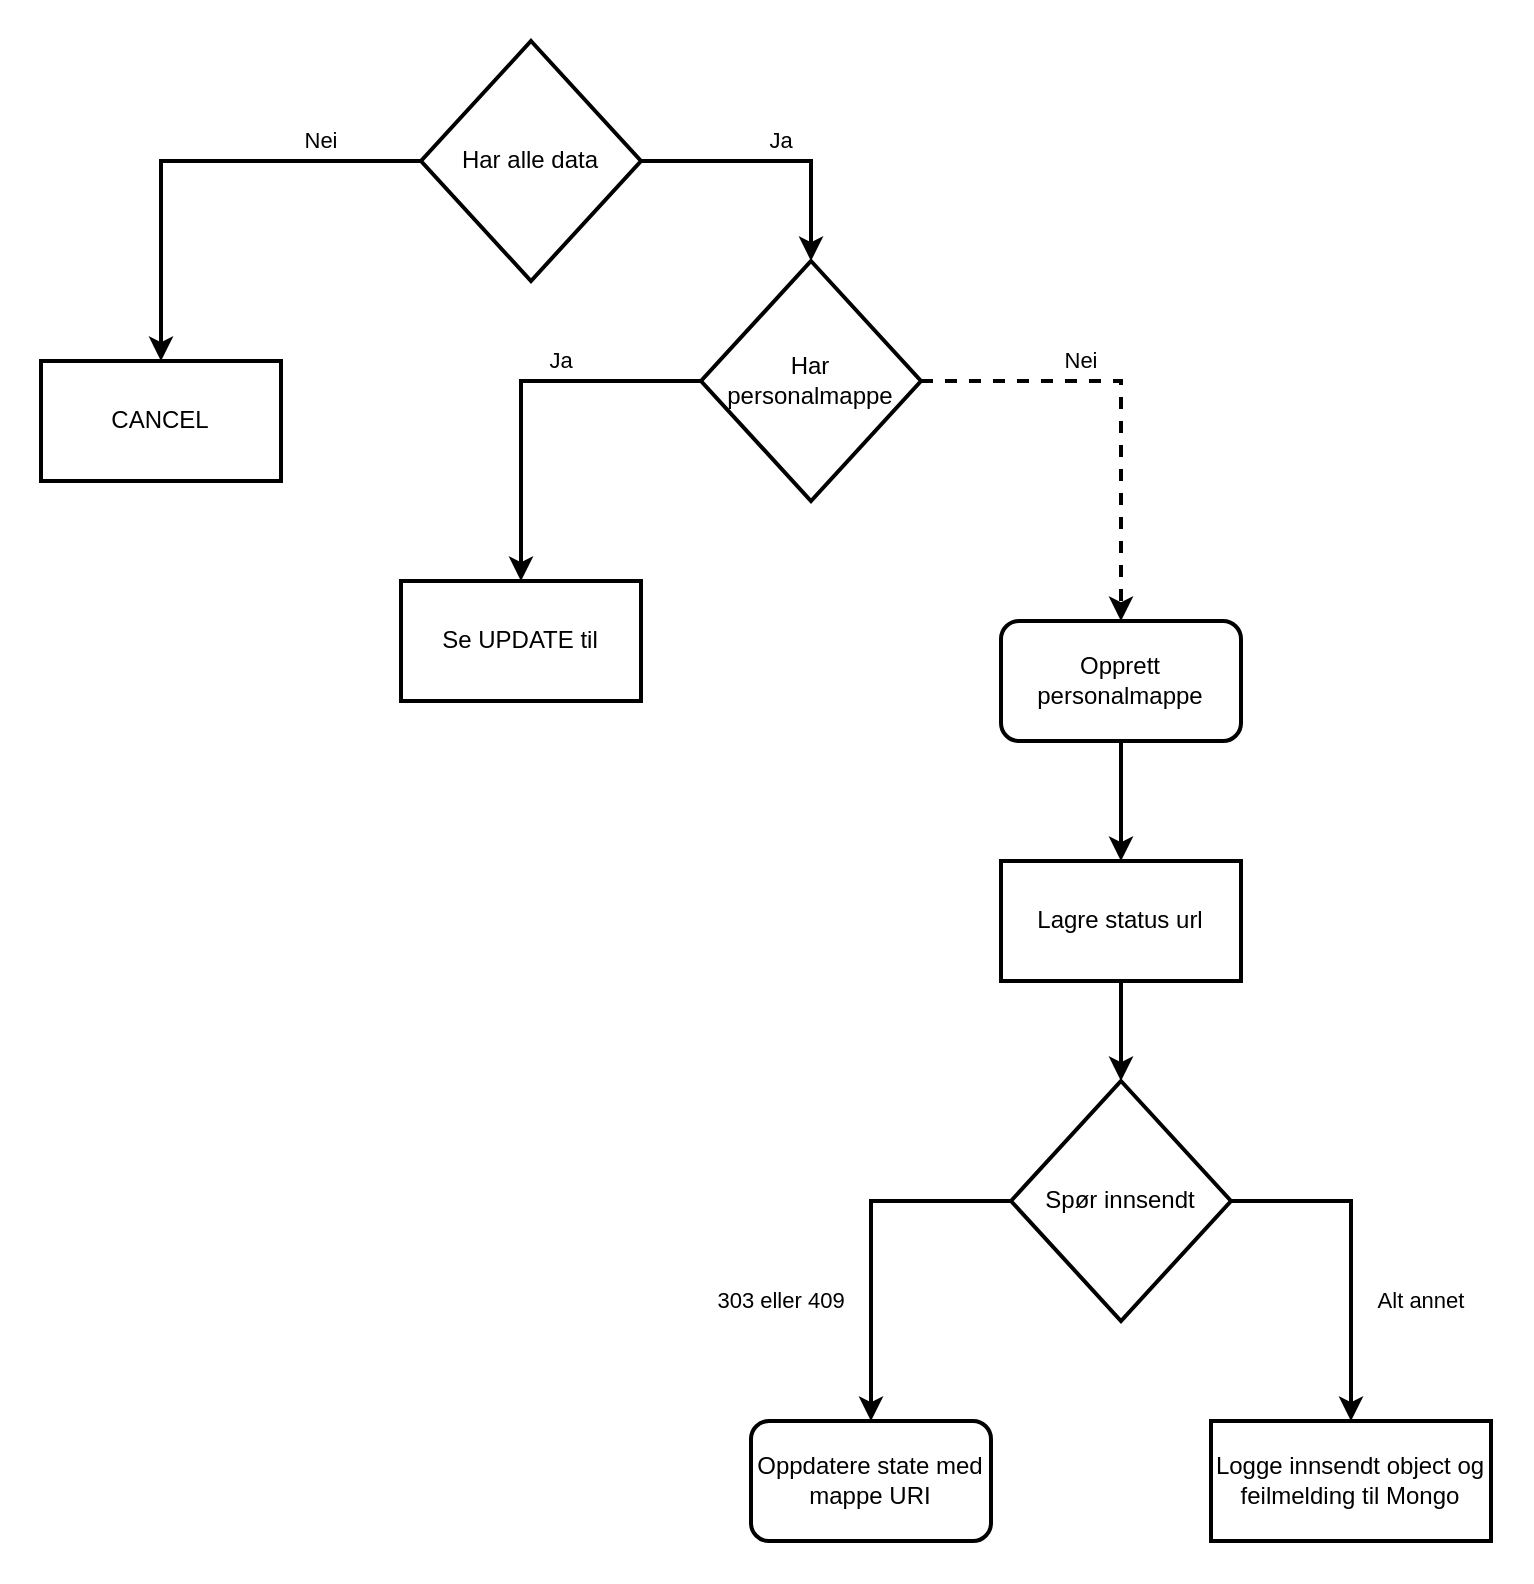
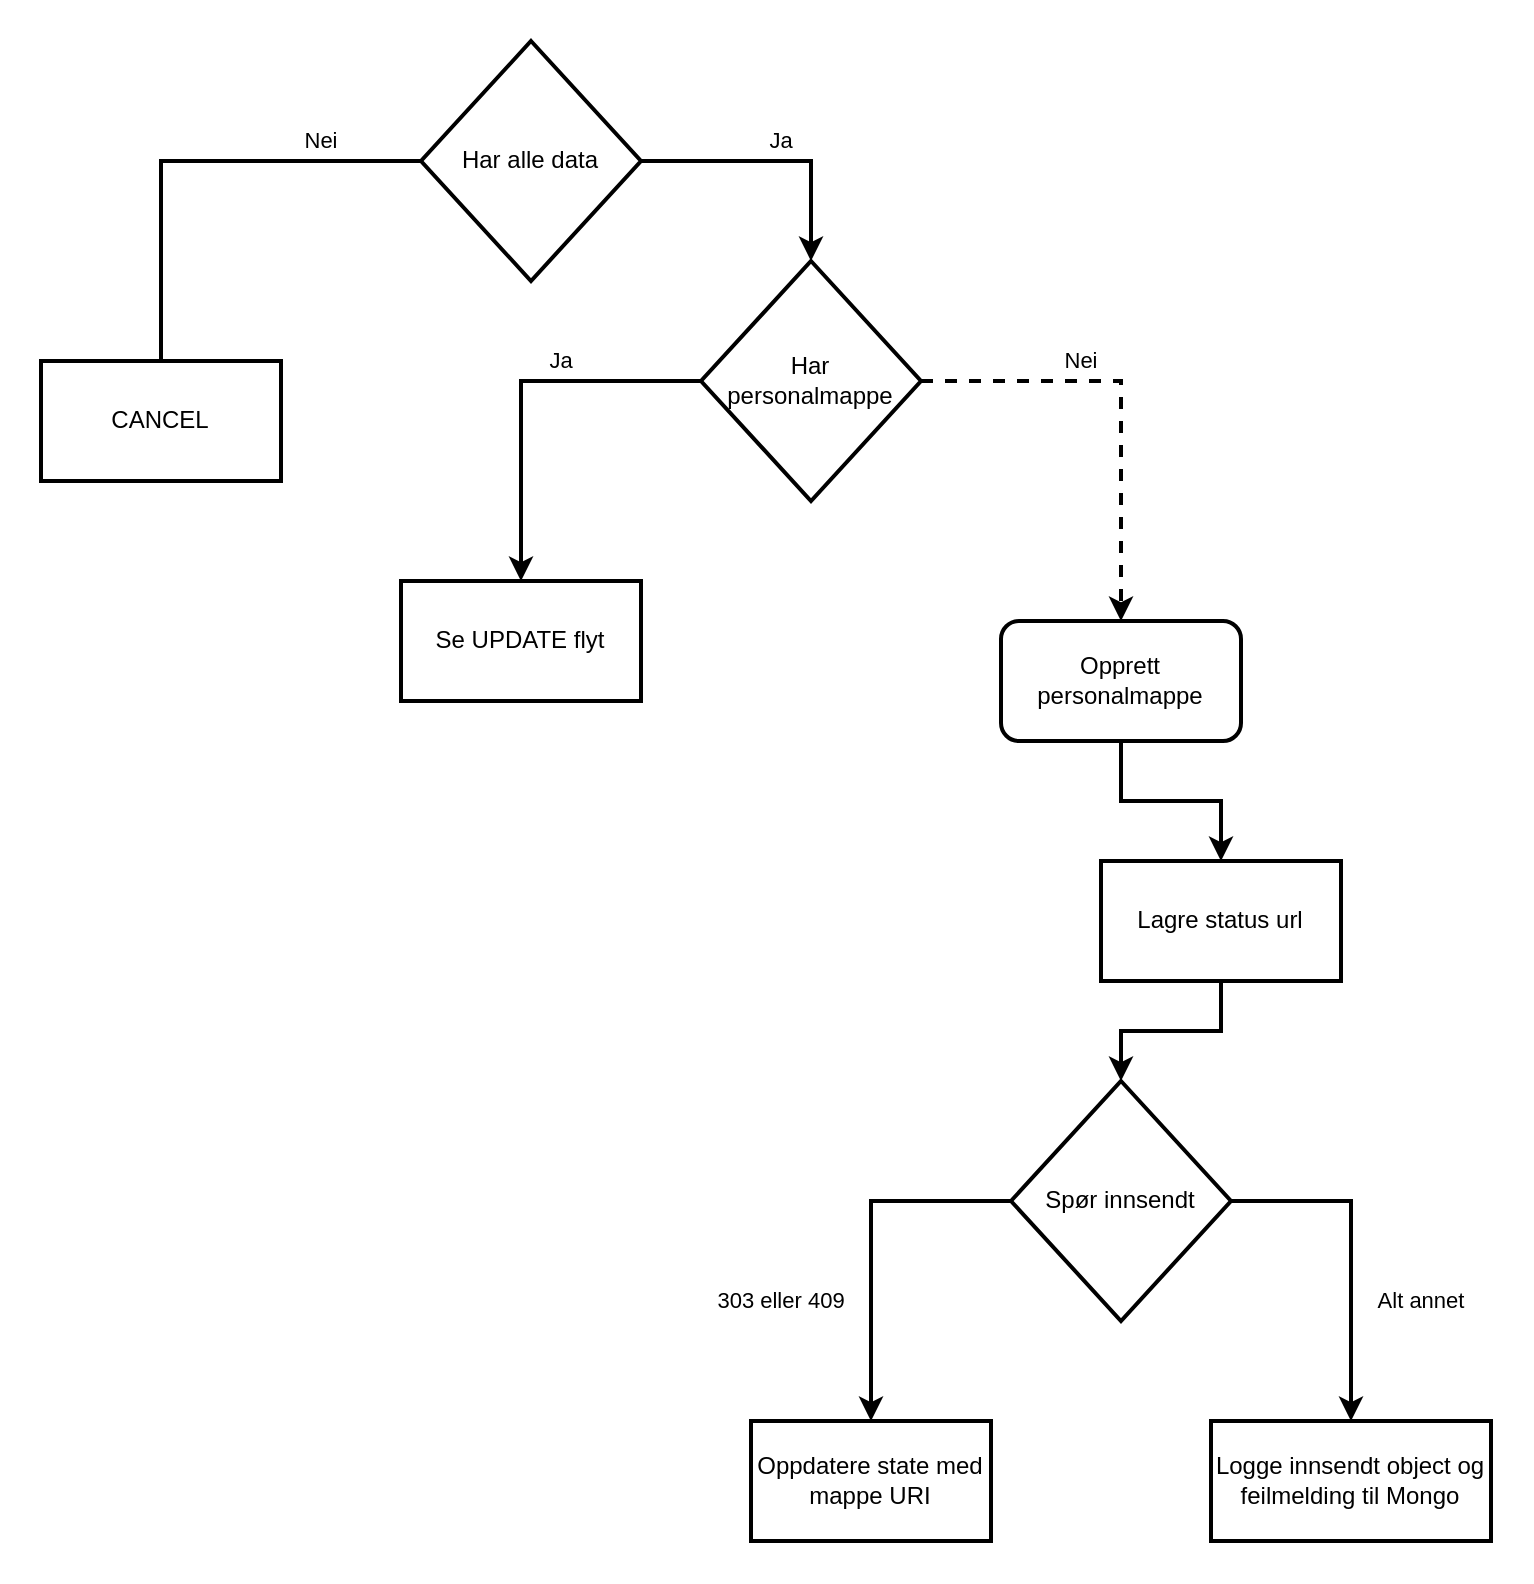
- <mxCell id="15" value="Nei" style="edgeStyle=orthogonalEdgeStyle;rounded=0;orthogonalLoop=1;jettySize=auto;html=1;exitX=0;exitY=0.5;exitDx=0;exitDy=0;entryX=0.5;entryY=0;entryDx=0;entryDy=0;strokeWidth=2;labelBackgroundColor=none;" parent="1" source="17" target="18" edge="1"><mxGeometry x="-0.565" y="-10" relative="1" as="geometry"><mxPoint as="offset" /></mxGeometry></mxCell>
+ <mxCell id="15" value="Nei" style="edgeStyle=orthogonalEdgeStyle;rounded=0;orthogonalLoop=1;jettySize=auto;html=1;exitX=0;exitY=0.5;exitDx=0;exitDy=0;entryX=0.5;entryY=0;entryDx=0;entryDy=0;strokeWidth=2;labelBackgroundColor=none;endArrow=none;" parent="1" source="17" target="18" edge="1"><mxGeometry x="-0.565" y="-10" relative="1" as="geometry"><mxPoint as="offset" /></mxGeometry></mxCell>
- <mxCell id="14" value="Se UPDATE til" style="rounded=0;whiteSpace=wrap;html=1;strokeWidth=2;labelBackgroundColor=none;fillColor=none;" parent="1" vertex="1"><mxGeometry x="200" y="290" width="120" height="60" as="geometry" /></mxCell>
+ <mxCell id="14" value="Se UPDATE flyt" style="rounded=0;whiteSpace=wrap;html=1;strokeWidth=2;labelBackgroundColor=none;fillColor=none;" parent="1" vertex="1"><mxGeometry x="200" y="290" width="120" height="60" as="geometry" /></mxCell>
- <mxCell id="5" value="Lagre status url" style="rounded=0;whiteSpace=wrap;html=1;strokeWidth=2;labelBackgroundColor=none;fillColor=none;" parent="1" vertex="1"><mxGeometry x="500" y="430" width="120" height="60" as="geometry" /></mxCell>
+ <mxCell id="5" value="Lagre status url" style="rounded=0;whiteSpace=wrap;html=1;strokeWidth=2;labelBackgroundColor=none;fillColor=none;" parent="1" vertex="1"><mxGeometry x="550" y="430" width="120" height="60" as="geometry" /></mxCell>
- <mxCell id="6" value="Oppdatere state med mappe URI" style="whiteSpace=wrap;html=1;strokeWidth=2;labelBackgroundColor=none;fillColor=none;rounded=1;" parent="1" vertex="1"><mxGeometry x="375" y="710" width="120" height="60" as="geometry" /></mxCell>
+ <mxCell id="6" value="Oppdatere state med mappe URI" style="rounded=0;whiteSpace=wrap;html=1;strokeWidth=2;labelBackgroundColor=none;fillColor=none;" parent="1" vertex="1"><mxGeometry x="375" y="710" width="120" height="60" as="geometry" /></mxCell>
